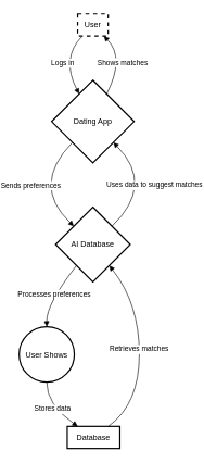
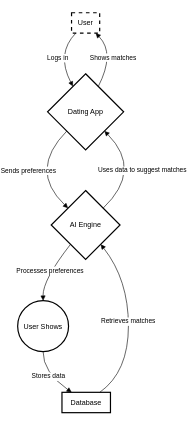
- <mxCell id="4" value="AI Database" style="rhombus;strokeWidth=2;whiteSpace=wrap;" vertex="1" parent="1"><mxGeometry x="76" y="317" width="115" height="115" as="geometry" /></mxCell>
+ <mxCell id="4" value="AI Engine" style="rhombus;strokeWidth=2;whiteSpace=wrap;" vertex="1" parent="1"><mxGeometry x="76" y="317" width="115" height="115" as="geometry" /></mxCell>
